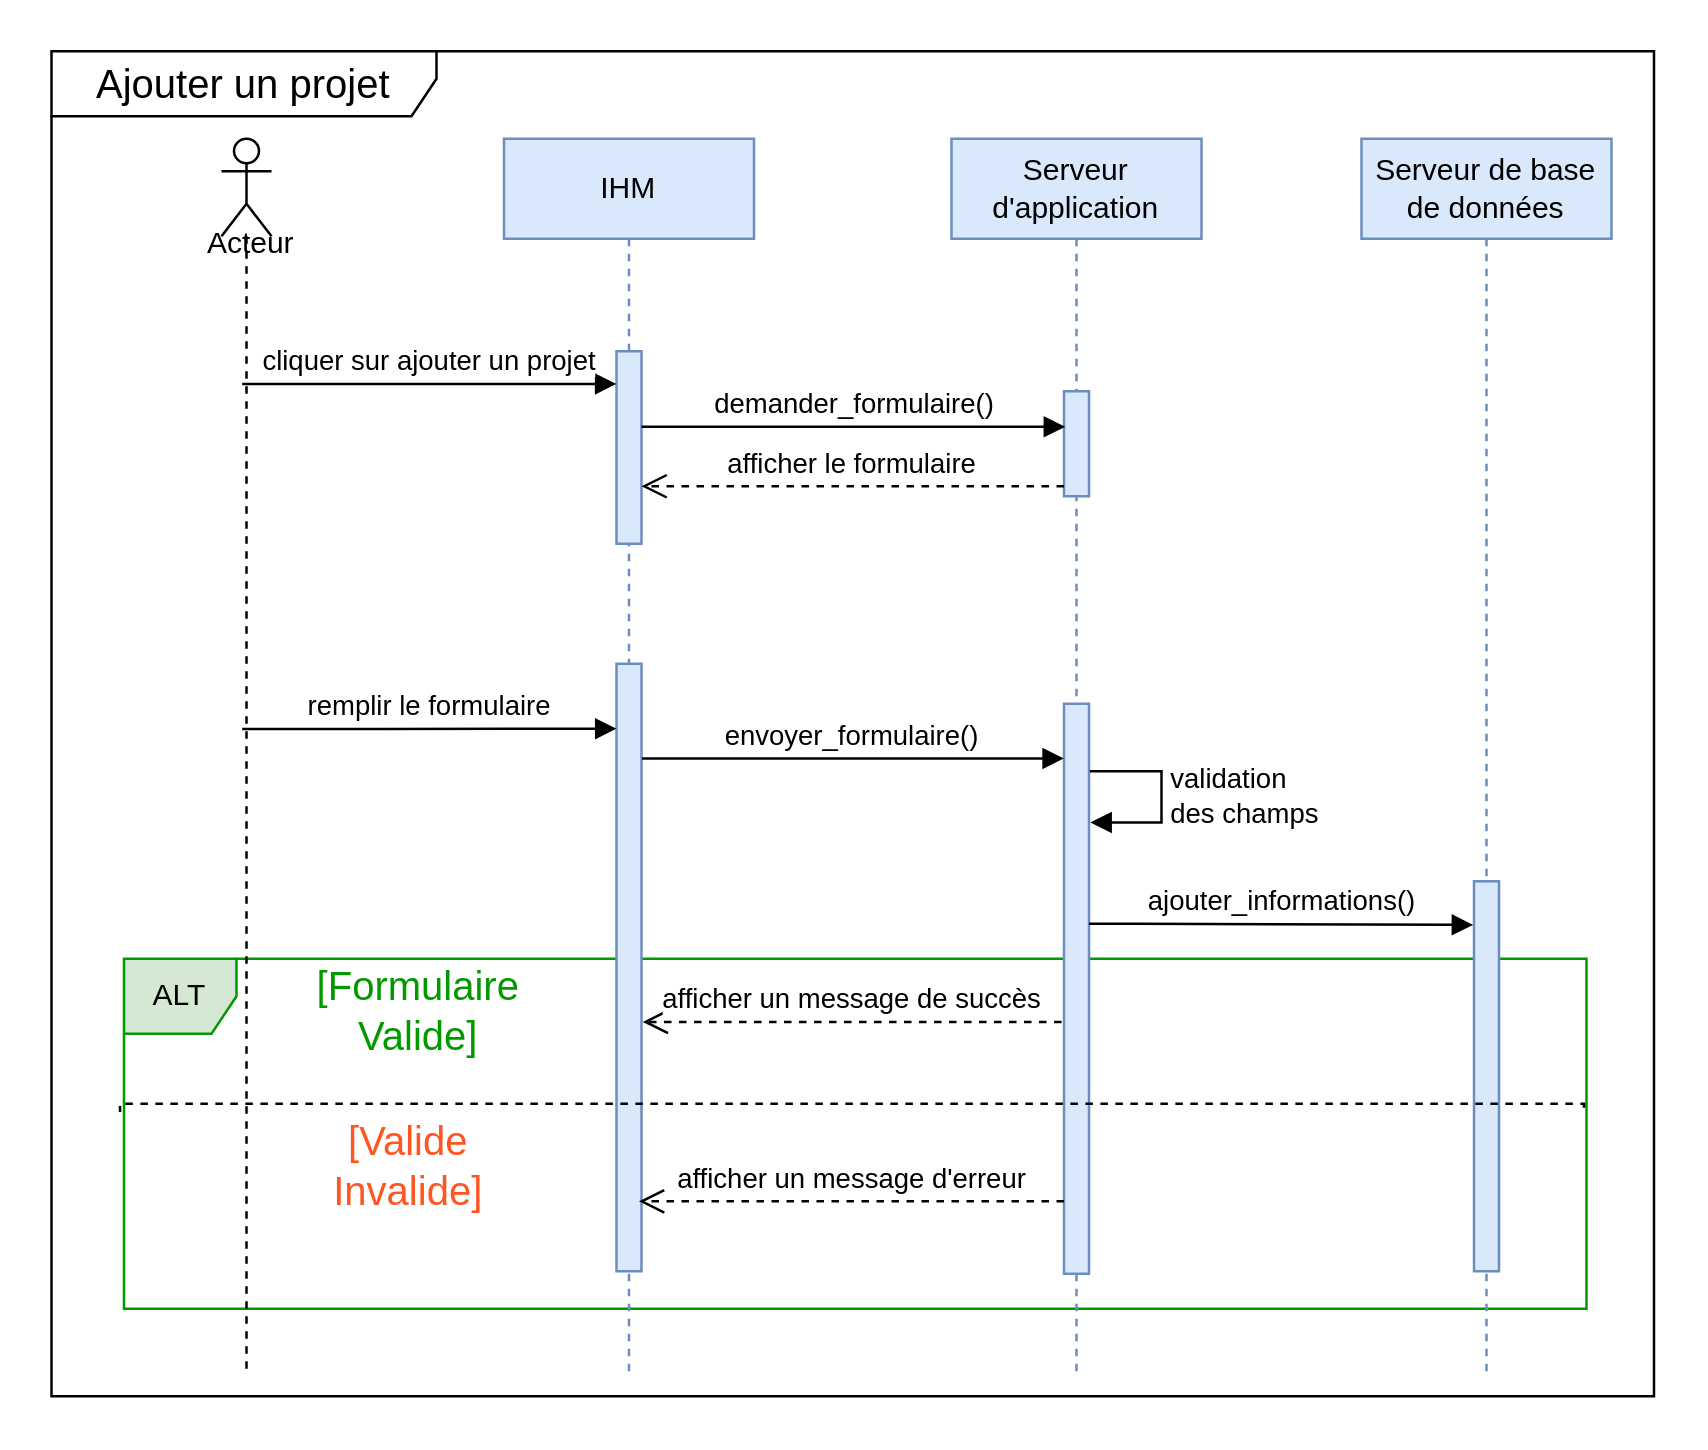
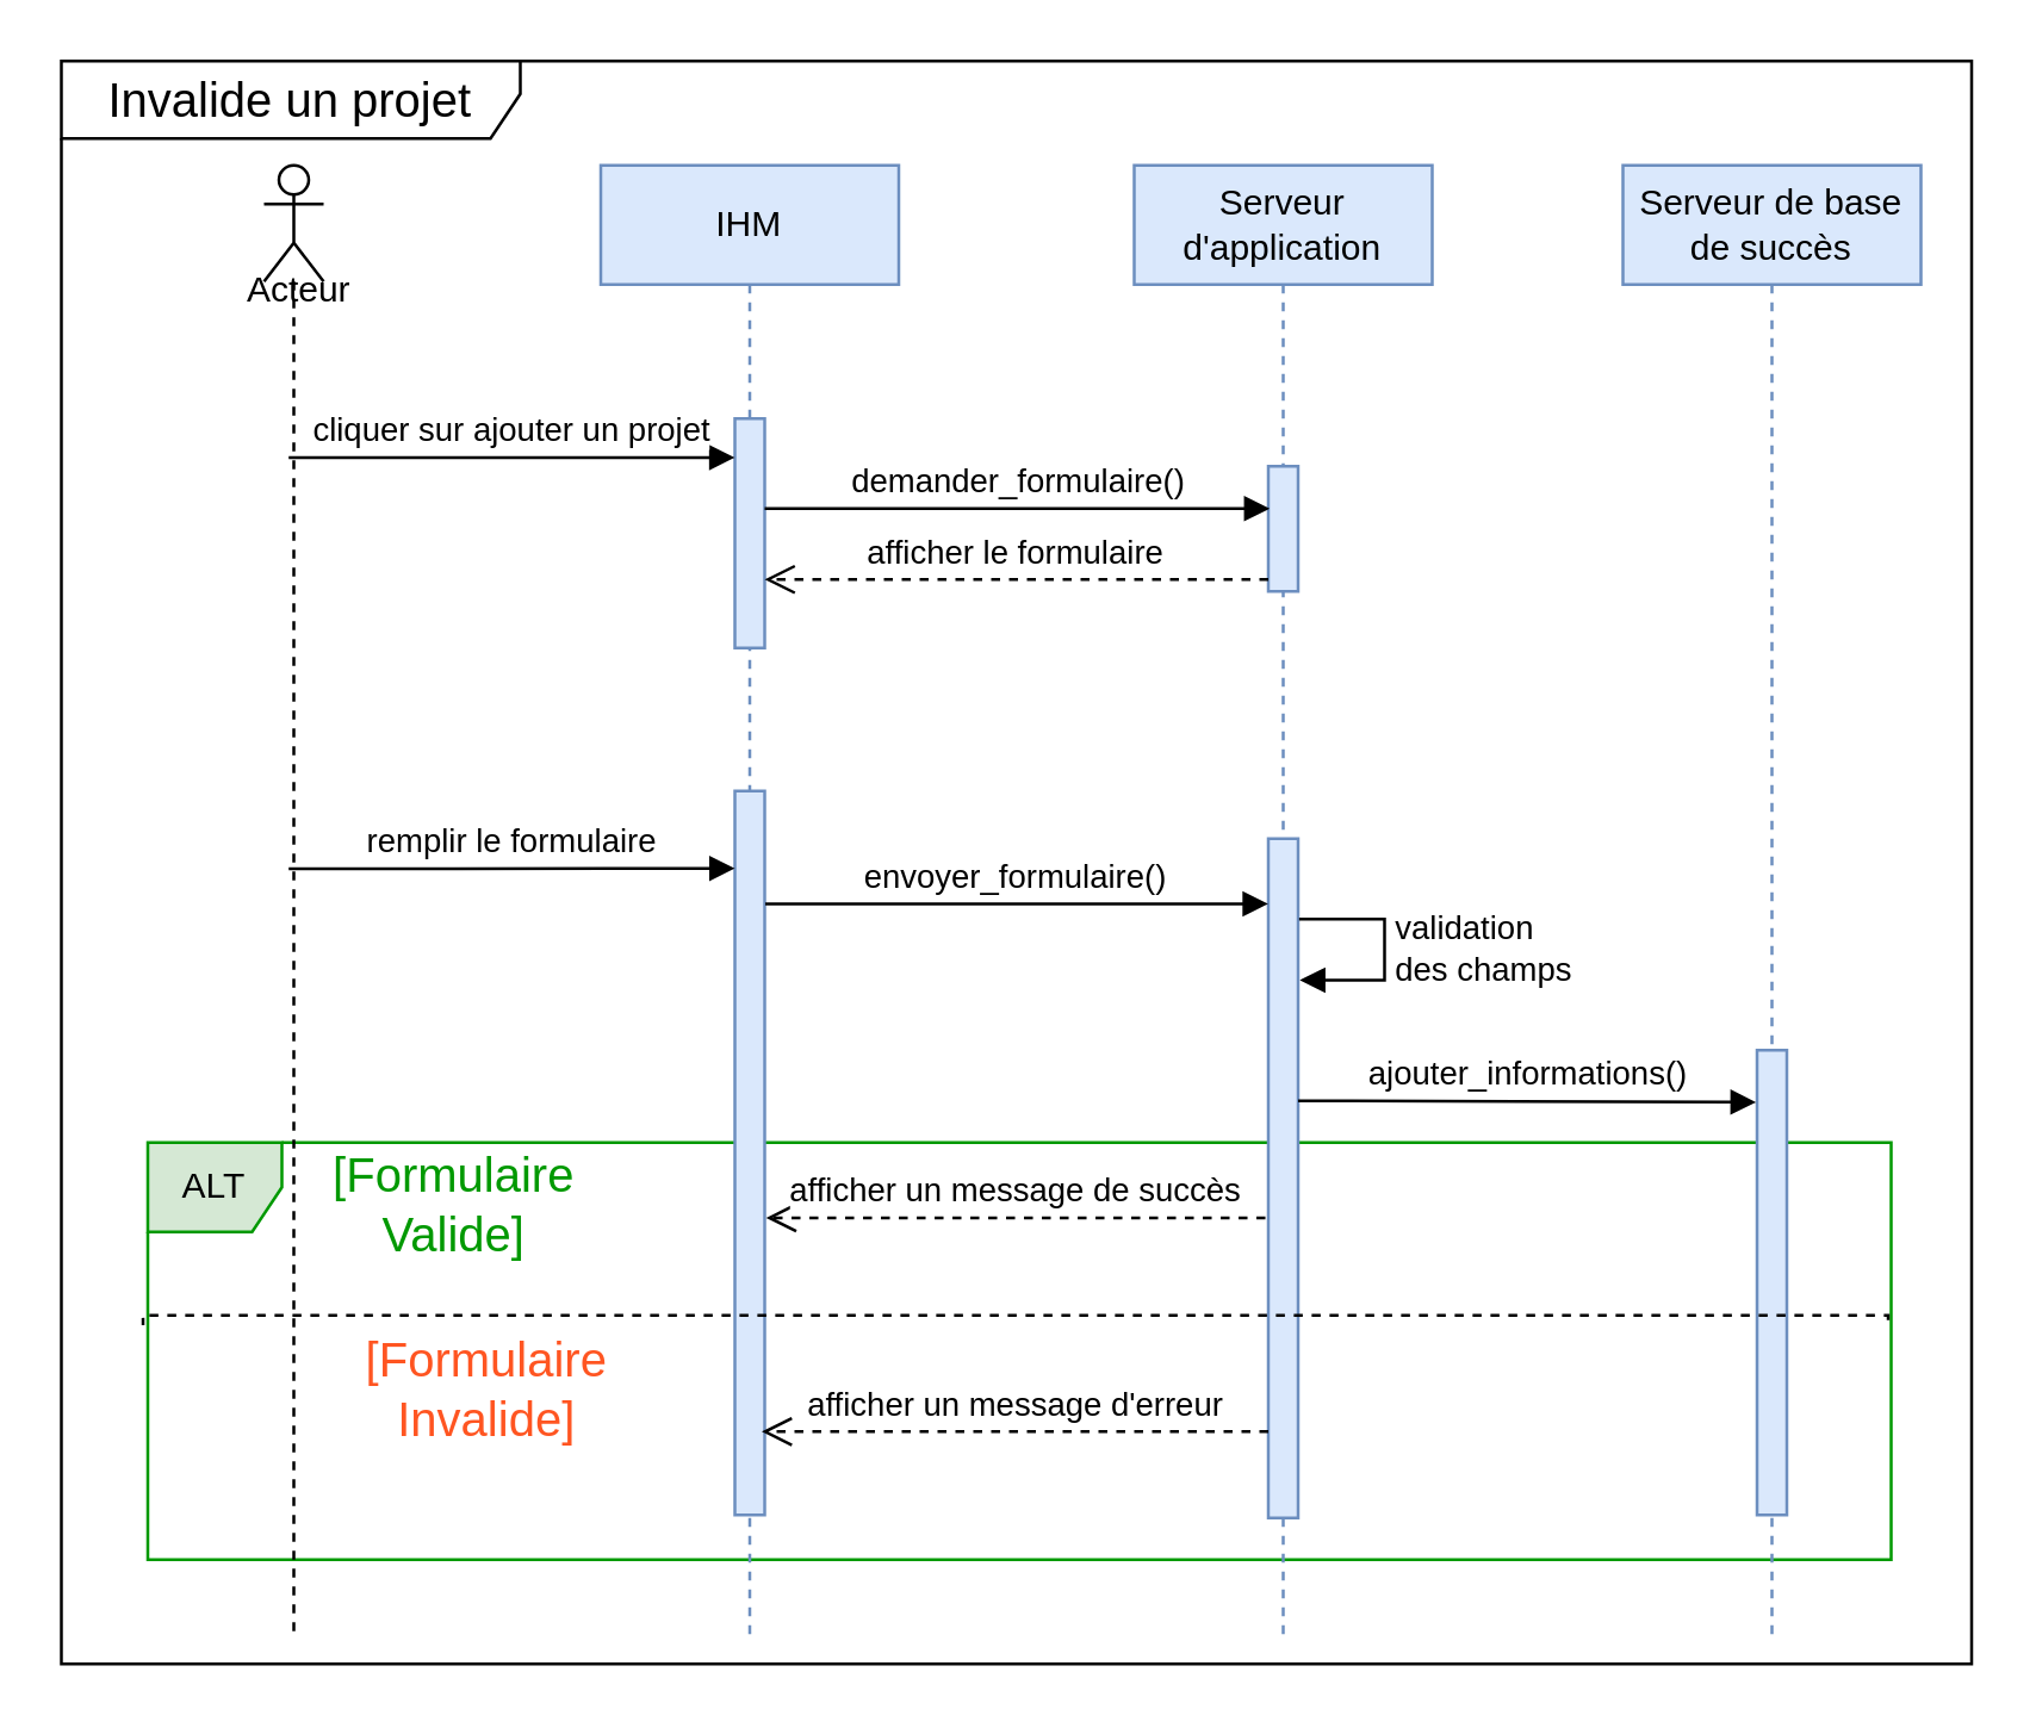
- <mxCell id="2" value="Ajouter un projet" style="shape=umlFrame;whiteSpace=wrap;html=1;fontSize=16;width=154;height=26;" parent="1" vertex="1"><mxGeometry x="20" y="20" width="641" height="538" as="geometry" /></mxCell>
+ <mxCell id="2" value="Invalide un projet" style="shape=umlFrame;whiteSpace=wrap;html=1;fontSize=16;width=154;height=26;" parent="1" vertex="1"><mxGeometry x="20" y="20" width="641" height="538" as="geometry" /></mxCell>
- <mxCell id="11" value="Serveur de base de données" style="shape=umlLifeline;perimeter=lifelinePerimeter;whiteSpace=wrap;html=1;container=1;collapsible=0;recursiveResize=0;outlineConnect=0;fillColor=#dae8fc;strokeColor=#6c8ebf;" parent="1" vertex="1"><mxGeometry x="544" y="55" width="100" height="494" as="geometry" /></mxCell>
+ <mxCell id="11" value="Serveur de base de succès" style="shape=umlLifeline;perimeter=lifelinePerimeter;whiteSpace=wrap;html=1;container=1;collapsible=0;recursiveResize=0;outlineConnect=0;fillColor=#dae8fc;strokeColor=#6c8ebf;" parent="1" vertex="1"><mxGeometry x="544" y="55" width="100" height="494" as="geometry" /></mxCell>
- <mxCell id="5" value="[Formulaire Valide]" style="text;html=1;strokeColor=none;fillColor=none;align=center;verticalAlign=middle;whiteSpace=wrap;rounded=0;fontSize=16;fontColor=#009900;" parent="3" vertex="1"><mxGeometry x="88" y="14.824" width="60" height="12.104" as="geometry" /></mxCell>
+ <mxCell id="5" value="[Formulaire Valide]" style="text;html=1;strokeColor=none;fillColor=none;align=center;verticalAlign=middle;whiteSpace=wrap;rounded=0;fontSize=16;fontColor=#009900;" parent="3" vertex="1"><mxGeometry x="73" y="14.824" width="60" height="12.104" as="geometry" /></mxCell>
- <mxCell id="25" value="[Valide Invalide]" style="text;html=1;strokeColor=none;fillColor=none;align=center;verticalAlign=middle;whiteSpace=wrap;rounded=0;fontSize=16;fontColor=#FF5521;" parent="1" vertex="1"><mxGeometry x="133" y="451" width="60" height="30" as="geometry" /></mxCell>
+ <mxCell id="25" value="[Formulaire Invalide]" style="text;html=1;strokeColor=none;fillColor=none;align=center;verticalAlign=middle;whiteSpace=wrap;rounded=0;fontSize=16;fontColor=#FF5521;" parent="1" vertex="1"><mxGeometry x="133" y="451" width="60" height="30" as="geometry" /></mxCell>
